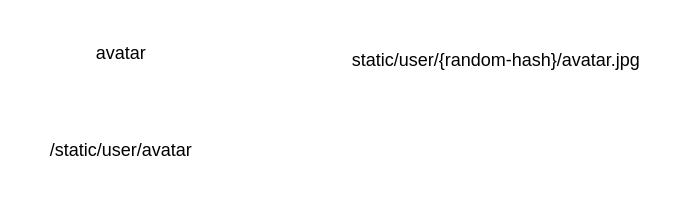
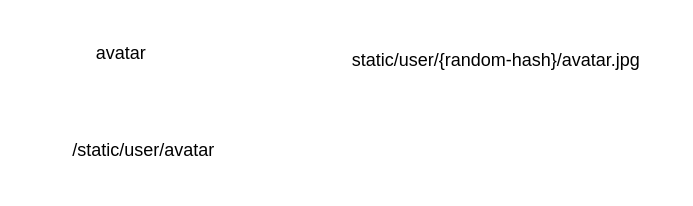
- <mxCell id="3" value="/static/user/avatar" style="text;html=1;align=center;verticalAlign=middle;resizable=0;points=[];autosize=1;strokeColor=none;fillColor=none;" vertex="1" parent="1"><mxGeometry x="20" y="85" width="120" height="30" as="geometry" /></mxCell>
+ <mxCell id="3" value="/static/user/avatar" style="text;html=1;align=center;verticalAlign=middle;resizable=0;points=[];autosize=1;strokeColor=none;fillColor=none;" vertex="1" parent="1"><mxGeometry x="35" y="85" width="120" height="30" as="geometry" /></mxCell>
